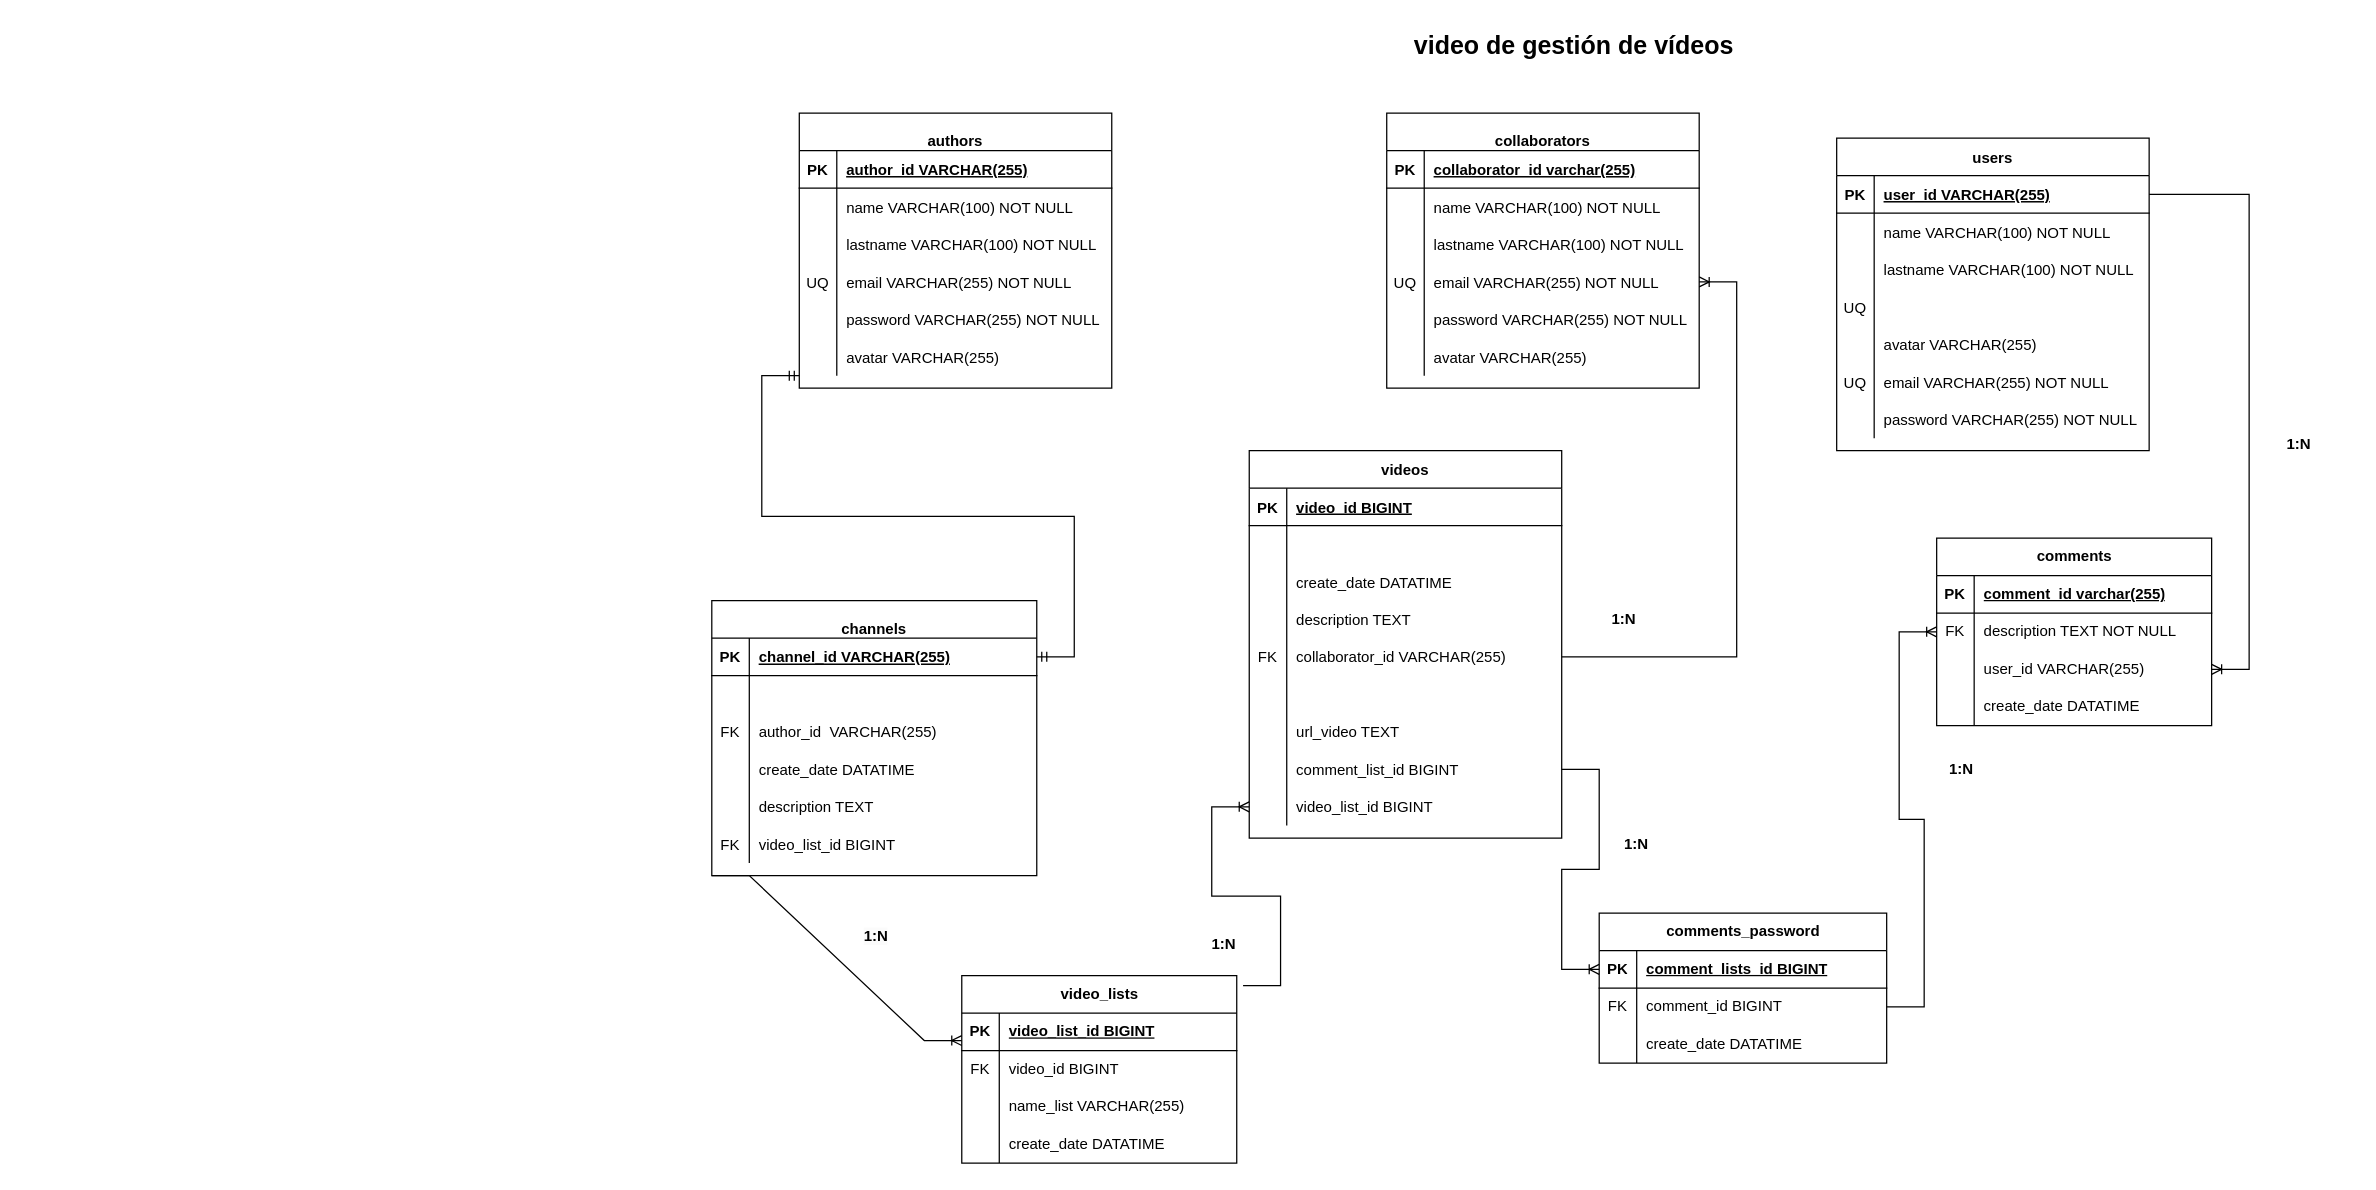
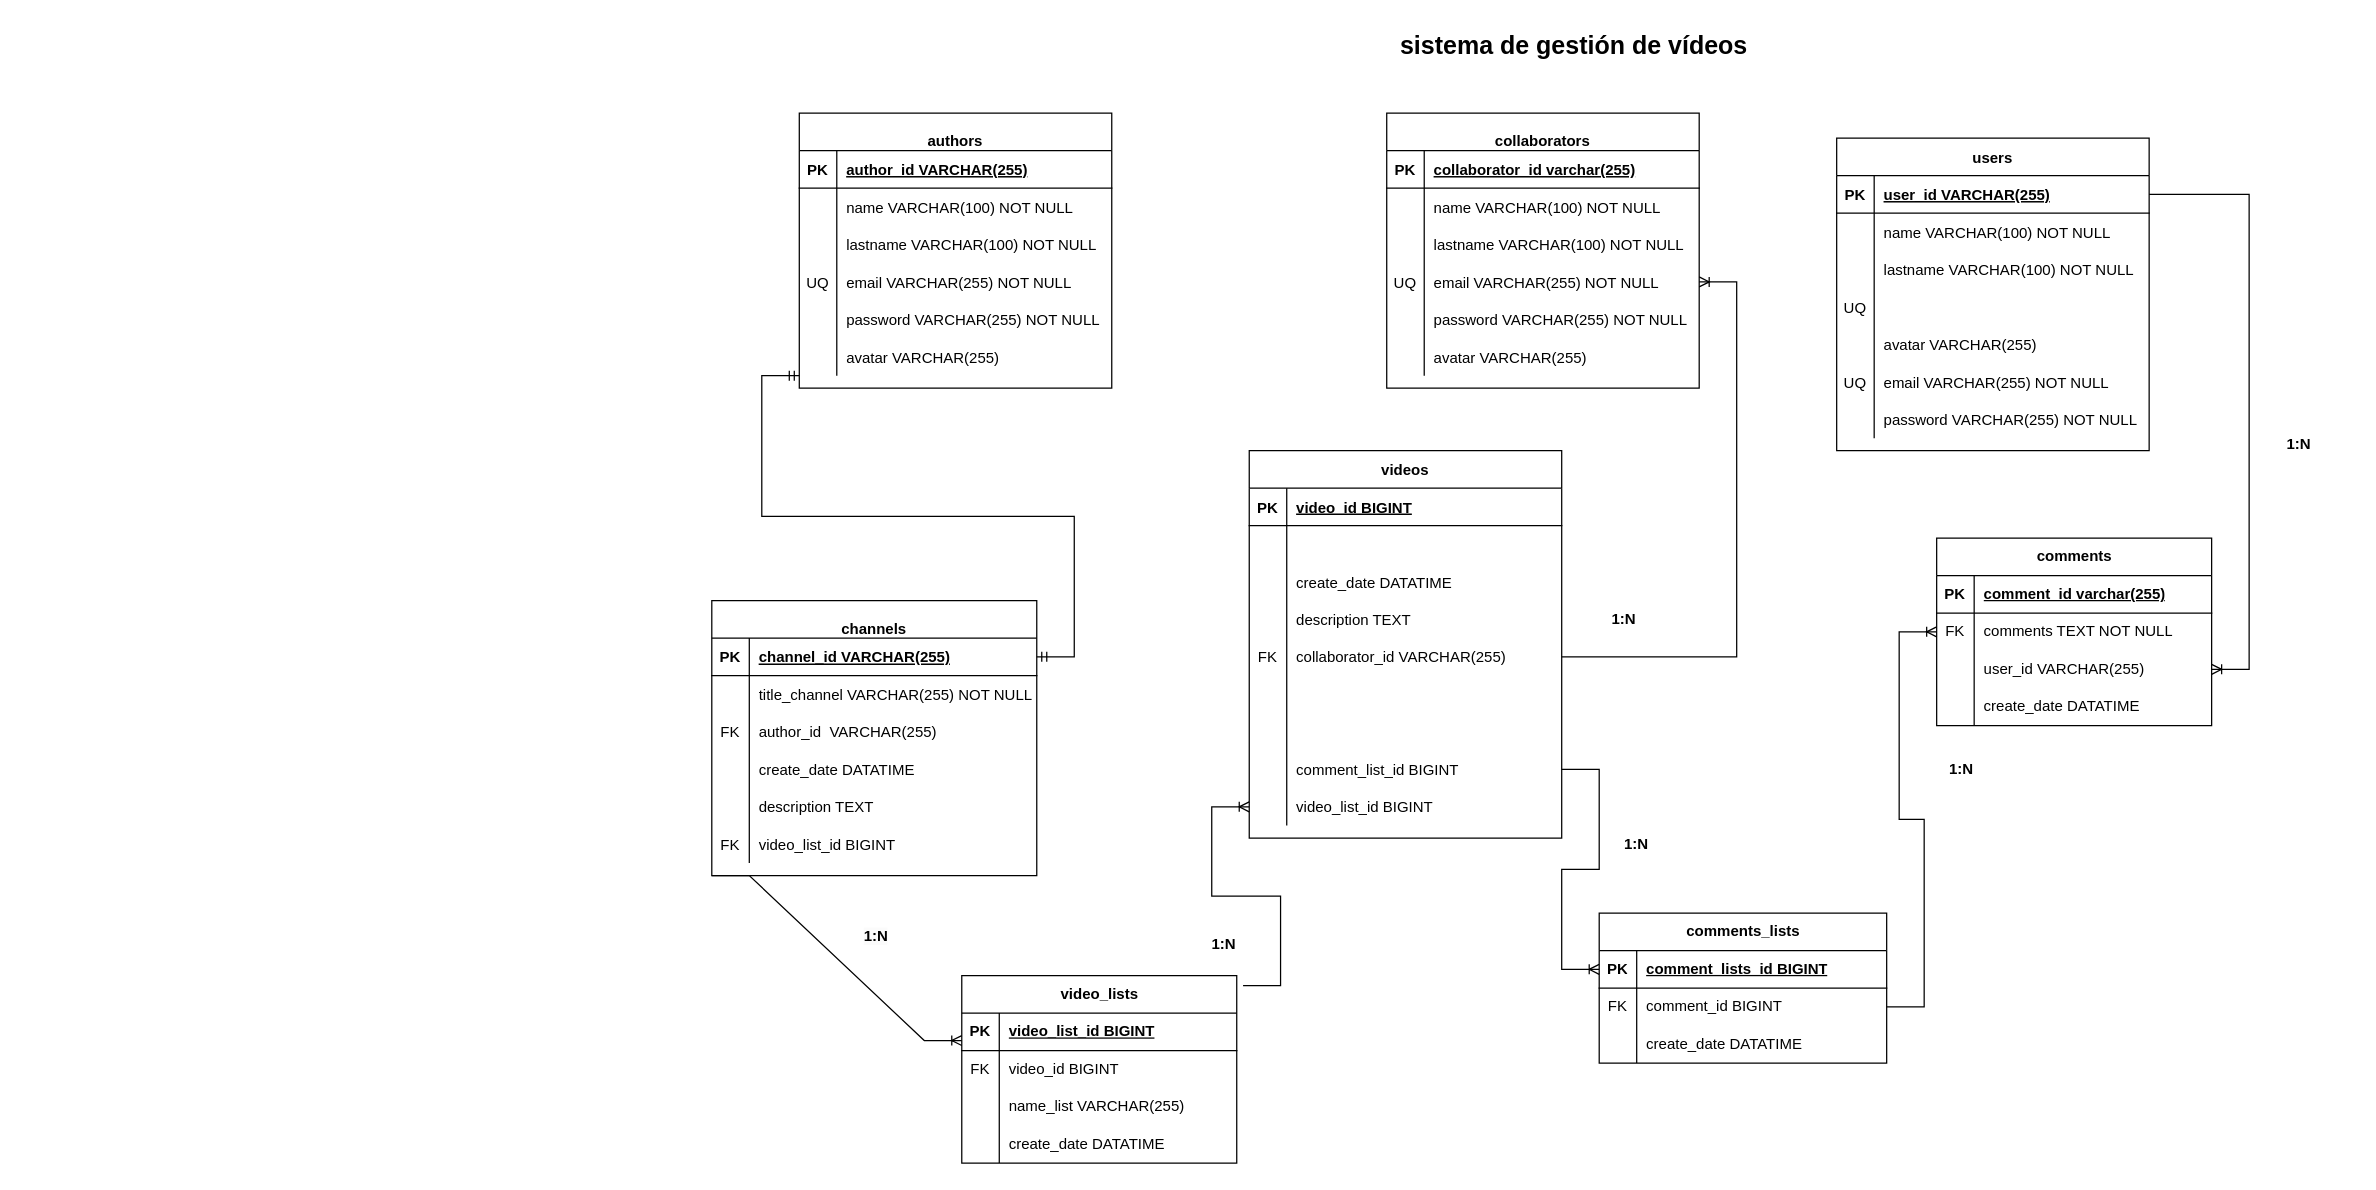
- <mxCell id="148" value="&lt;font style=&quot;font-size: 20px;&quot;&gt;&lt;b&gt;video de gestión de vídeos &lt;/b&gt;&lt;/font&gt;" style="text;html=1;strokeColor=none;fillColor=none;align=center;verticalAlign=middle;whiteSpace=wrap;rounded=0;" vertex="1" parent="1"><mxGeometry x="1069" y="20" width="380" height="30" as="geometry" /></mxCell>
+ <mxCell id="148" value="&lt;font style=&quot;font-size: 20px;&quot;&gt;&lt;b&gt;sistema de gestión de vídeos &lt;/b&gt;&lt;/font&gt;" style="text;html=1;strokeColor=none;fillColor=none;align=center;verticalAlign=middle;whiteSpace=wrap;rounded=0;" vertex="1" parent="1"><mxGeometry x="1069" y="20" width="380" height="30" as="geometry" /></mxCell>
- <mxCell id="125" value="description TEXT NOT NULL" style="shape=partialRectangle;connectable=0;fillColor=none;top=0;left=0;bottom=0;right=0;align=left;spacingLeft=6;overflow=hidden;whiteSpace=wrap;html=1;" parent="123" vertex="1"><mxGeometry x="30" width="190" height="30" as="geometry"><mxRectangle width="190" height="30" as="alternateBounds" /></mxGeometry></mxCell>
+ <mxCell id="125" value="comments TEXT NOT NULL" style="shape=partialRectangle;connectable=0;fillColor=none;top=0;left=0;bottom=0;right=0;align=left;spacingLeft=6;overflow=hidden;whiteSpace=wrap;html=1;" parent="123" vertex="1"><mxGeometry x="30" width="190" height="30" as="geometry"><mxRectangle width="190" height="30" as="alternateBounds" /></mxGeometry></mxCell>
+ <mxCell id="67" value="title_channel VARCHAR(255) NOT NULL" style="shape=partialRectangle;overflow=hidden;connectable=0;fillColor=none;top=0;left=0;bottom=0;right=0;align=left;spacingLeft=6;" parent="65" vertex="1"><mxGeometry x="30" width="230" height="30" as="geometry"><mxRectangle width="230" height="30" as="alternateBounds" /></mxGeometry></mxCell>
- <mxCell id="99" value="url_video TEXT" style="shape=partialRectangle;overflow=hidden;connectable=0;fillColor=none;top=0;left=0;bottom=0;right=0;align=left;spacingLeft=6;" parent="97" vertex="1"><mxGeometry x="30" width="220" height="30" as="geometry"><mxRectangle width="220" height="30" as="alternateBounds" /></mxGeometry></mxCell>
- <mxCell id="132" value="comments_password" style="shape=table;startSize=30;container=1;collapsible=1;childLayout=tableLayout;fixedRows=1;rowLines=0;fontStyle=1;align=center;resizeLast=1;html=1;" parent="1" vertex="1"><mxGeometry x="1279" y="730" width="230" height="120" as="geometry" /></mxCell>
+ <mxCell id="132" value="comments_lists" style="shape=table;startSize=30;container=1;collapsible=1;childLayout=tableLayout;fixedRows=1;rowLines=0;fontStyle=1;align=center;resizeLast=1;html=1;" parent="1" vertex="1"><mxGeometry x="1279" y="730" width="230" height="120" as="geometry" /></mxCell>
